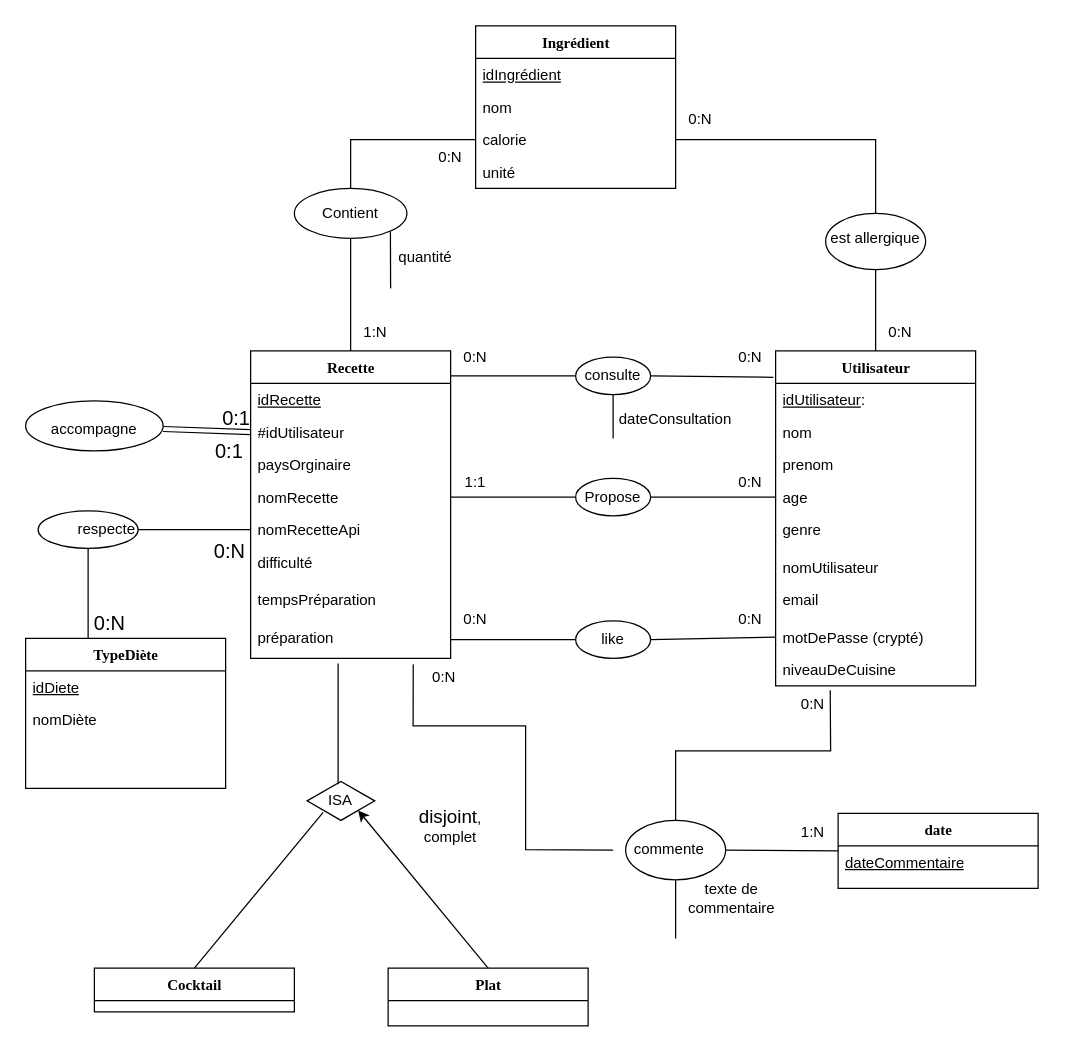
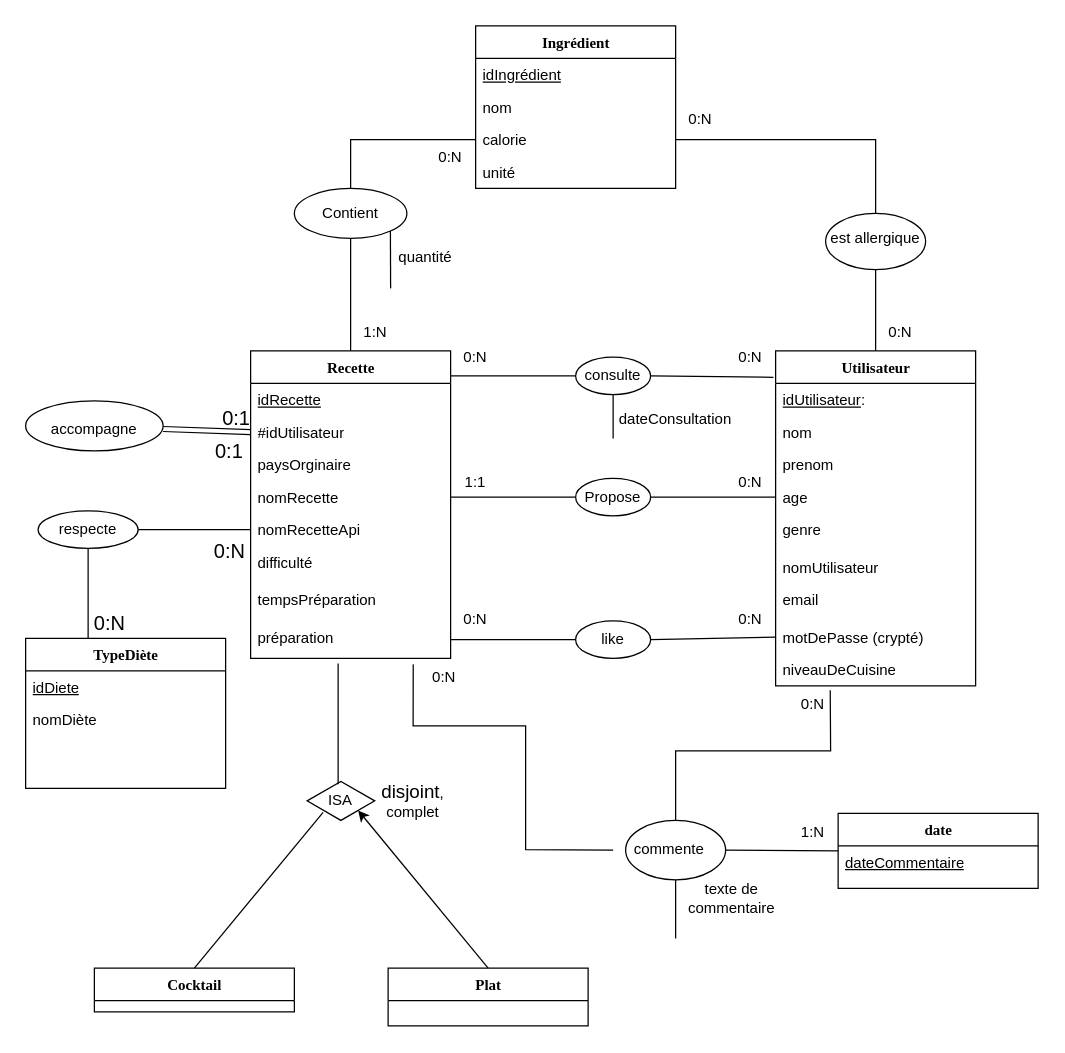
- <mxCell id="43" value="&lt;div&gt;respecte&lt;br&gt;&lt;/div&gt;" style="text;html=1;strokeColor=none;fillColor=none;align=center;verticalAlign=middle;whiteSpace=wrap;rounded=0;" parent="1" vertex="1"><mxGeometry x="65" y="413" width="40" height="20" as="geometry" /></mxCell>
+ <mxCell id="43" value="&lt;div&gt;respecte&lt;br&gt;&lt;/div&gt;" style="text;html=1;strokeColor=none;fillColor=none;align=center;verticalAlign=middle;whiteSpace=wrap;rounded=0;" parent="1" vertex="1"><mxGeometry x="50" y="413" width="40" height="20" as="geometry" /></mxCell>
- <mxCell id="58" value="&lt;font style=&quot;font-size: 15px&quot;&gt;disjoint&lt;/font&gt;, complet" style="text;html=1;strokeColor=none;fillColor=none;align=center;verticalAlign=middle;whiteSpace=wrap;rounded=0;" parent="1" vertex="1"><mxGeometry x="330" y="650" width="60" height="20" as="geometry" /></mxCell>
+ <mxCell id="58" value="&lt;font style=&quot;font-size: 15px&quot;&gt;disjoint&lt;/font&gt;, complet" style="text;html=1;strokeColor=none;fillColor=none;align=center;verticalAlign=middle;whiteSpace=wrap;rounded=0;" parent="1" vertex="1"><mxGeometry x="300" y="630" width="60" height="20" as="geometry" /></mxCell>
